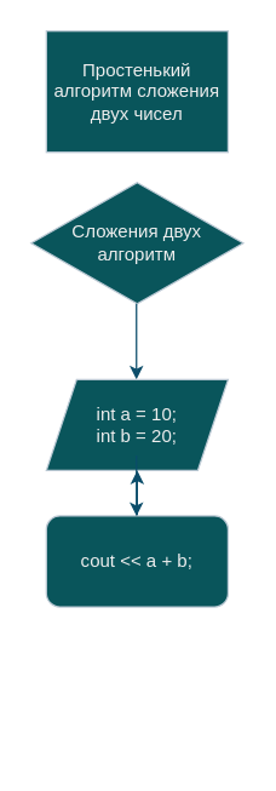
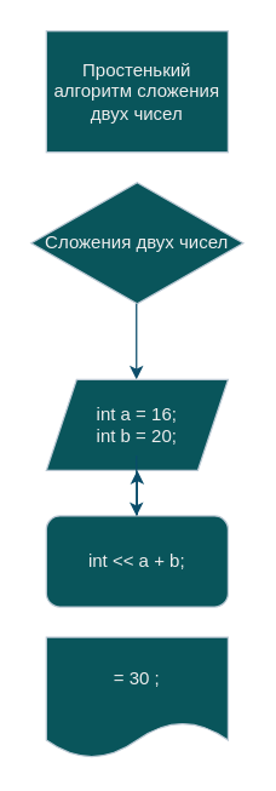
- <mxCell id="3" value="Сложения двух алгоритм" style="rhombus;whiteSpace=wrap;html=1;fillColor=#09555B;strokeColor=#BAC8D3;fontColor=#EEEEEE;" vertex="1" parent="1"><mxGeometry x="20" y="120" width="140" height="80" as="geometry" /></mxCell>
+ <mxCell id="3" value="Сложения двух чисел" style="rhombus;whiteSpace=wrap;html=1;fillColor=#09555B;strokeColor=#BAC8D3;fontColor=#EEEEEE;" vertex="1" parent="1"><mxGeometry x="20" y="120" width="140" height="80" as="geometry" /></mxCell>
- <mxCell id="5" value="int a = 10;&lt;br&gt;int b = 20;" style="shape=parallelogram;perimeter=parallelogramPerimeter;whiteSpace=wrap;html=1;fixedSize=1;rounded=0;sketch=0;fontColor=#EEEEEE;strokeColor=#BAC8D3;fillColor=#09555B;" vertex="1" parent="1"><mxGeometry x="30" y="250" width="120" height="60" as="geometry" /></mxCell>
+ <mxCell id="5" value="int a = 16;&lt;br&gt;int b = 20;" style="shape=parallelogram;perimeter=parallelogramPerimeter;whiteSpace=wrap;html=1;fixedSize=1;rounded=0;sketch=0;fontColor=#EEEEEE;strokeColor=#BAC8D3;fillColor=#09555B;" vertex="1" parent="1"><mxGeometry x="30" y="250" width="120" height="60" as="geometry" /></mxCell>
- <mxCell id="7" value="cout &amp;lt;&amp;lt; a + b;" style="rounded=1;whiteSpace=wrap;html=1;sketch=0;fontColor=#EEEEEE;strokeColor=#BAC8D3;fillColor=#09555B;" vertex="1" parent="1"><mxGeometry x="30" y="340" width="120" height="60" as="geometry" /></mxCell>
+ <mxCell id="7" value="int &amp;lt;&amp;lt; a + b;" style="rounded=1;whiteSpace=wrap;html=1;sketch=0;fontColor=#EEEEEE;strokeColor=#BAC8D3;fillColor=#09555B;" vertex="1" parent="1"><mxGeometry x="30" y="340" width="120" height="60" as="geometry" /></mxCell>
+ <mxCell id="9" value="= 30 ;" style="shape=document;whiteSpace=wrap;html=1;boundedLbl=1;rounded=0;sketch=0;fontColor=#EEEEEE;strokeColor=#BAC8D3;fillColor=#09555B;" vertex="1" parent="1"><mxGeometry x="30" y="420" width="120" height="80" as="geometry" /></mxCell>
